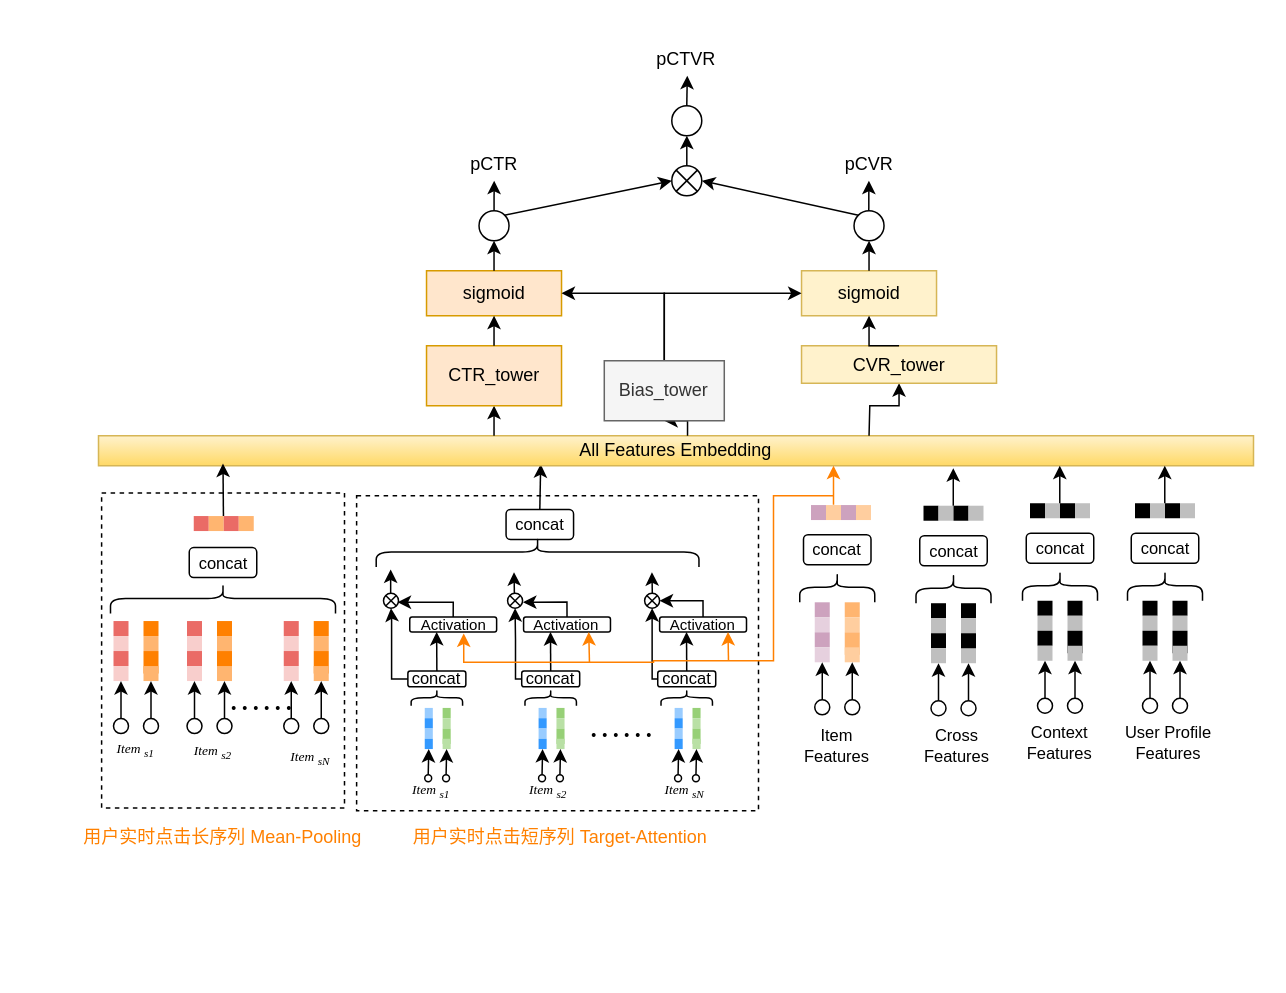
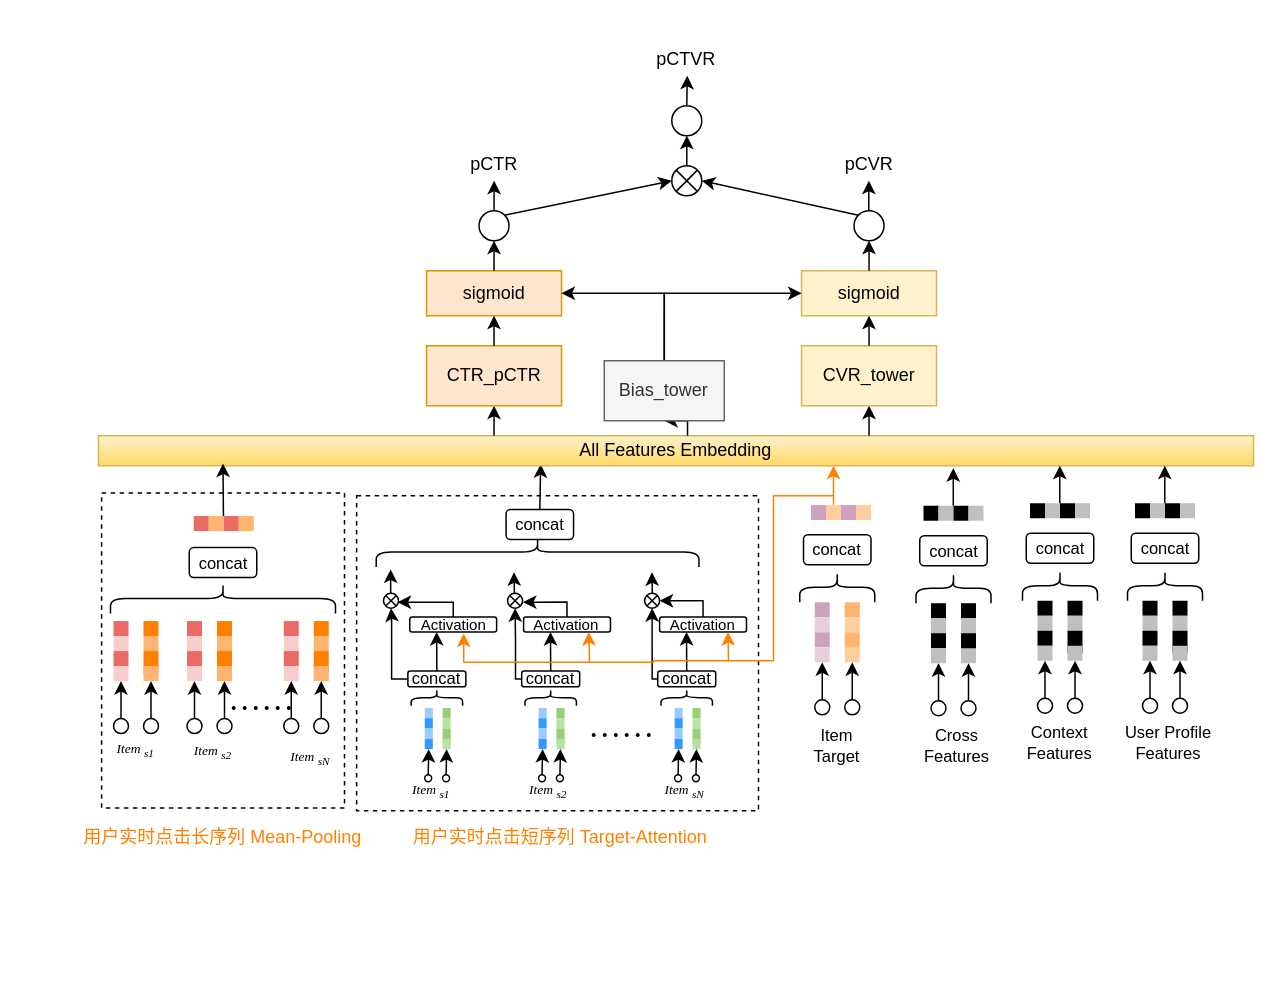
- <mxCell id="85" value="CVR_tower" style="rounded=0;whiteSpace=wrap;html=1;fillColor=#fff2cc;strokeColor=#d6b656;" parent="1" vertex="1"><mxGeometry x="533.69" y="230" width="130" height="25" as="geometry" /></mxCell>
+ <mxCell id="85" value="CVR_tower" style="rounded=0;whiteSpace=wrap;html=1;fillColor=#fff2cc;strokeColor=#d6b656;" parent="1" vertex="1"><mxGeometry x="533.69" y="230" width="90" height="40" as="geometry" /></mxCell>
- <mxCell id="84" value="CTR_tower" style="rounded=0;whiteSpace=wrap;html=1;fillColor=#ffe6cc;strokeColor=#d79b00;" parent="1" vertex="1"><mxGeometry x="283.69" y="230" width="90" height="40" as="geometry" /></mxCell>
+ <mxCell id="84" value="CTR_pCTR" style="rounded=0;whiteSpace=wrap;html=1;fillColor=#ffe6cc;strokeColor=#d79b00;" parent="1" vertex="1"><mxGeometry x="283.69" y="230" width="90" height="40" as="geometry" /></mxCell>
- <mxCell id="126" value="Item&lt;br&gt;Features" style="text;html=1;strokeColor=none;fillColor=none;align=center;verticalAlign=middle;whiteSpace=wrap;rounded=0;fontSize=11;" parent="1" vertex="1"><mxGeometry x="525" y="481.65" width="65" height="30" as="geometry" /></mxCell>
+ <mxCell id="126" value="Item&lt;br&gt;Target" style="text;html=1;strokeColor=none;fillColor=none;align=center;verticalAlign=middle;whiteSpace=wrap;rounded=0;fontSize=11;" parent="1" vertex="1"><mxGeometry x="525" y="481.65" width="65" height="30" as="geometry" /></mxCell>
